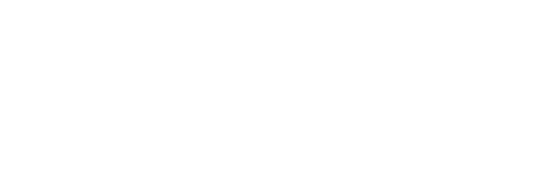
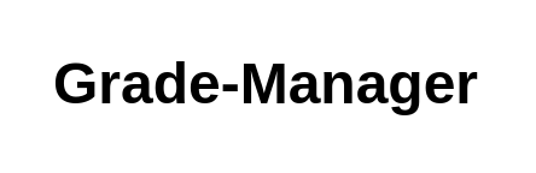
+ <mxCell id="2" value="&lt;h1&gt;Grade-Manager&lt;/h1&gt;" style="text;html=1;strokeColor=none;fillColor=none;align=center;verticalAlign=middle;whiteSpace=wrap;rounded=0;" vertex="1" parent="1"><mxGeometry x="20" y="20" width="180" height="30" as="geometry" /></mxCell>
